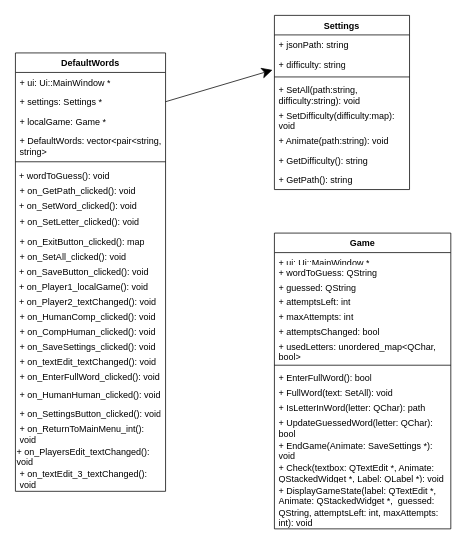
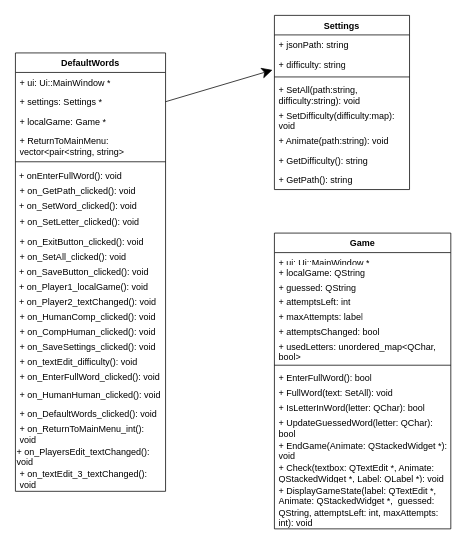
- <mxCell id="6" value="+ DefaultWords: vector&amp;lt;pair&amp;lt;string, string&amp;gt;" style="text;strokeColor=none;fillColor=none;align=left;verticalAlign=top;spacingLeft=4;spacingRight=4;overflow=hidden;rotatable=0;points=[[0,0.5],[1,0.5]];portConstraint=eastwest;whiteSpace=wrap;html=1;" vertex="1" parent="2"><mxGeometry y="104" width="200" height="36" as="geometry" /></mxCell>
+ <mxCell id="6" value="+ ReturnToMainMenu: vector&amp;lt;pair&amp;lt;string, string&amp;gt;" style="text;strokeColor=none;fillColor=none;align=left;verticalAlign=top;spacingLeft=4;spacingRight=4;overflow=hidden;rotatable=0;points=[[0,0.5],[1,0.5]];portConstraint=eastwest;whiteSpace=wrap;html=1;" vertex="1" parent="2"><mxGeometry y="104" width="200" height="36" as="geometry" /></mxCell>
- <mxCell id="8" value=" + wordToGuess(): void" style="text;whiteSpace=wrap;" vertex="1" parent="2"><mxGeometry y="150" width="200" height="20" as="geometry" /></mxCell>
+ <mxCell id="8" value=" + onEnterFullWord(): void" style="text;whiteSpace=wrap;" vertex="1" parent="2"><mxGeometry y="150" width="200" height="20" as="geometry" /></mxCell>
- <mxCell id="12" value="&lt;div&gt;     + on_ExitButton_clicked(): map &lt;br&gt;&lt;/div&gt;" style="text;strokeColor=none;fillColor=none;align=left;verticalAlign=top;spacingLeft=4;spacingRight=4;overflow=hidden;rotatable=0;points=[[0,0.5],[1,0.5]];portConstraint=eastwest;whiteSpace=wrap;html=1;" vertex="1" parent="2"><mxGeometry y="238" width="200" height="20" as="geometry" /></mxCell>
+ <mxCell id="12" value="&lt;div&gt;     + on_ExitButton_clicked(): void &lt;br&gt;&lt;/div&gt;" style="text;strokeColor=none;fillColor=none;align=left;verticalAlign=top;spacingLeft=4;spacingRight=4;overflow=hidden;rotatable=0;points=[[0,0.5],[1,0.5]];portConstraint=eastwest;whiteSpace=wrap;html=1;" vertex="1" parent="2"><mxGeometry y="238" width="200" height="20" as="geometry" /></mxCell>
- <mxCell id="39" value="+&amp;nbsp;wordToGuess: QString" style="text;strokeColor=none;fillColor=none;align=left;verticalAlign=top;spacingLeft=4;spacingRight=4;overflow=hidden;rotatable=0;points=[[0,0.5],[1,0.5]];portConstraint=eastwest;whiteSpace=wrap;html=1;" vertex="1" parent="37"><mxGeometry y="40" width="235" height="20" as="geometry" /></mxCell>
+ <mxCell id="39" value="+&amp;nbsp;localGame: QString" style="text;strokeColor=none;fillColor=none;align=left;verticalAlign=top;spacingLeft=4;spacingRight=4;overflow=hidden;rotatable=0;points=[[0,0.5],[1,0.5]];portConstraint=eastwest;whiteSpace=wrap;html=1;" vertex="1" parent="37"><mxGeometry y="40" width="235" height="20" as="geometry" /></mxCell>
- <mxCell id="42" value="+&amp;nbsp;maxAttempts: int" style="text;strokeColor=none;fillColor=none;align=left;verticalAlign=top;spacingLeft=4;spacingRight=4;overflow=hidden;rotatable=0;points=[[0,0.5],[1,0.5]];portConstraint=eastwest;whiteSpace=wrap;html=1;" vertex="1" parent="37"><mxGeometry y="98" width="235" height="20" as="geometry" /></mxCell>
+ <mxCell id="42" value="+&amp;nbsp;maxAttempts: label" style="text;strokeColor=none;fillColor=none;align=left;verticalAlign=top;spacingLeft=4;spacingRight=4;overflow=hidden;rotatable=0;points=[[0,0.5],[1,0.5]];portConstraint=eastwest;whiteSpace=wrap;html=1;" vertex="1" parent="37"><mxGeometry y="98" width="235" height="20" as="geometry" /></mxCell>
- <mxCell id="20" value="     + on_textEdit_textChanged(): void&lt;div&gt;&lt;br/&gt;&lt;/div&gt;" style="text;strokeColor=none;fillColor=none;align=left;verticalAlign=top;spacingLeft=4;spacingRight=4;overflow=hidden;rotatable=0;points=[[0,0.5],[1,0.5]];portConstraint=eastwest;whiteSpace=wrap;html=1;" vertex="1" parent="2"><mxGeometry y="398" width="200" height="20" as="geometry" /></mxCell>
+ <mxCell id="20" value="     + on_textEdit_difficulty(): void&lt;div&gt;&lt;br/&gt;&lt;/div&gt;" style="text;strokeColor=none;fillColor=none;align=left;verticalAlign=top;spacingLeft=4;spacingRight=4;overflow=hidden;rotatable=0;points=[[0,0.5],[1,0.5]];portConstraint=eastwest;whiteSpace=wrap;html=1;" vertex="1" parent="2"><mxGeometry y="398" width="200" height="20" as="geometry" /></mxCell>
- <mxCell id="48" value="+ IsLetterInWord(letter: QChar): path" style="text;strokeColor=none;fillColor=none;align=left;verticalAlign=top;spacingLeft=4;spacingRight=4;overflow=hidden;rotatable=0;points=[[0,0.5],[1,0.5]];portConstraint=eastwest;whiteSpace=wrap;html=1;" vertex="1" parent="37"><mxGeometry y="220" width="235" height="20" as="geometry" /></mxCell>
+ <mxCell id="48" value="+ IsLetterInWord(letter: QChar): bool" style="text;strokeColor=none;fillColor=none;align=left;verticalAlign=top;spacingLeft=4;spacingRight=4;overflow=hidden;rotatable=0;points=[[0,0.5],[1,0.5]];portConstraint=eastwest;whiteSpace=wrap;html=1;" vertex="1" parent="37"><mxGeometry y="220" width="235" height="20" as="geometry" /></mxCell>
- <mxCell id="23" value="&lt;div&gt;     + on_SettingsButton_clicked(): void &lt;br&gt;&lt;/div&gt;&lt;div&gt;&lt;br&gt;&lt;/div&gt;" style="text;strokeColor=none;fillColor=none;align=left;verticalAlign=top;spacingLeft=4;spacingRight=4;overflow=hidden;rotatable=0;points=[[0,0.5],[1,0.5]];portConstraint=eastwest;whiteSpace=wrap;html=1;" vertex="1" parent="2"><mxGeometry y="468" width="200" height="20" as="geometry" /></mxCell>
+ <mxCell id="23" value="&lt;div&gt;     + on_DefaultWords_clicked(): void &lt;br&gt;&lt;/div&gt;&lt;div&gt;&lt;br&gt;&lt;/div&gt;" style="text;strokeColor=none;fillColor=none;align=left;verticalAlign=top;spacingLeft=4;spacingRight=4;overflow=hidden;rotatable=0;points=[[0,0.5],[1,0.5]];portConstraint=eastwest;whiteSpace=wrap;html=1;" vertex="1" parent="2"><mxGeometry y="468" width="200" height="20" as="geometry" /></mxCell>
- <mxCell id="50" value="+ EndGame(Animate: SaveSettings *): void" style="text;strokeColor=none;fillColor=none;align=left;verticalAlign=top;spacingLeft=4;spacingRight=4;overflow=hidden;rotatable=0;points=[[0,0.5],[1,0.5]];portConstraint=eastwest;whiteSpace=wrap;html=1;" vertex="1" parent="37"><mxGeometry y="270" width="235" height="30" as="geometry" /></mxCell>
+ <mxCell id="50" value="+ EndGame(Animate: QStackedWidget *): void" style="text;strokeColor=none;fillColor=none;align=left;verticalAlign=top;spacingLeft=4;spacingRight=4;overflow=hidden;rotatable=0;points=[[0,0.5],[1,0.5]];portConstraint=eastwest;whiteSpace=wrap;html=1;" vertex="1" parent="37"><mxGeometry y="270" width="235" height="30" as="geometry" /></mxCell>
